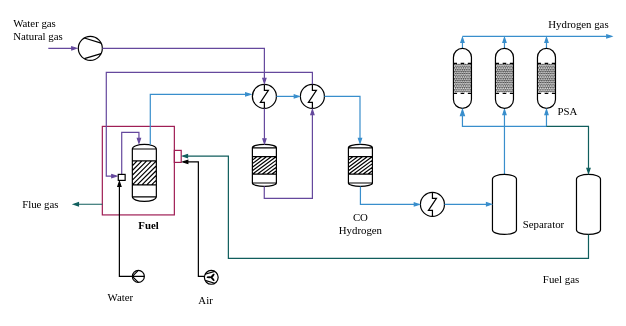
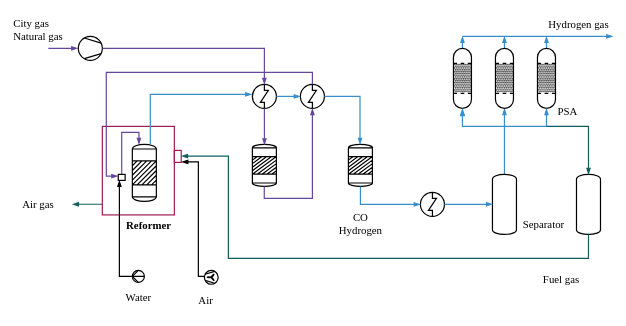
- <mxCell id="42" value="&lt;font face=&quot;IBM Plex sans&quot; style=&quot;font-size: 18px;&quot;&gt;Water gas&lt;/font&gt;&lt;div style=&quot;font-size: 18px;&quot;&gt;&lt;font face=&quot;IBM Plex sans&quot; style=&quot;font-size: 18px;&quot;&gt;Natural gas&lt;/font&gt;&lt;/div&gt;" style="text;html=1;align=left;verticalAlign=middle;resizable=0;points=[];autosize=1;strokeColor=none;fillColor=none;fontFamily=Helvetica;fontSize=18;fontColor=default;strokeWidth=2;" parent="1" vertex="1"><mxGeometry x="20" y="20" width="120" height="60" as="geometry" /></mxCell>
+ <mxCell id="42" value="&lt;font face=&quot;IBM Plex sans&quot; style=&quot;font-size: 18px;&quot;&gt;City gas&lt;/font&gt;&lt;div style=&quot;font-size: 18px;&quot;&gt;&lt;font face=&quot;IBM Plex sans&quot; style=&quot;font-size: 18px;&quot;&gt;Natural gas&lt;/font&gt;&lt;/div&gt;" style="text;html=1;align=left;verticalAlign=middle;resizable=0;points=[];autosize=1;strokeColor=none;fillColor=none;fontFamily=Helvetica;fontSize=18;fontColor=default;strokeWidth=2;" parent="1" vertex="1"><mxGeometry x="20" y="20" width="120" height="60" as="geometry" /></mxCell>
- <mxCell id="43" value="&lt;font face=&quot;IBM Plex sans&quot; style=&quot;font-size: 18px;&quot;&gt;Flue gas&lt;/font&gt;" style="text;html=1;align=left;verticalAlign=middle;resizable=0;points=[];autosize=1;strokeColor=none;fillColor=none;fontFamily=Helvetica;fontSize=18;fontColor=default;strokeWidth=2;" parent="1" vertex="1"><mxGeometry x="35" y="320" width="90" height="40" as="geometry" /></mxCell>
+ <mxCell id="43" value="&lt;font face=&quot;IBM Plex sans&quot; style=&quot;font-size: 18px;&quot;&gt;Air gas&lt;/font&gt;" style="text;html=1;align=left;verticalAlign=middle;resizable=0;points=[];autosize=1;strokeColor=none;fillColor=none;fontFamily=Helvetica;fontSize=18;fontColor=default;strokeWidth=2;" parent="1" vertex="1"><mxGeometry x="35" y="320" width="90" height="40" as="geometry" /></mxCell>
- <mxCell id="46" value="&lt;font style=&quot;font-size: 18px;&quot; face=&quot;IBM Plex sans&quot;&gt;Fuel&lt;/font&gt;" style="text;html=1;align=center;verticalAlign=middle;resizable=0;points=[];autosize=1;strokeColor=none;fillColor=none;fontFamily=Helvetica;fontSize=18;fontColor=default;strokeWidth=2;labelBackgroundColor=default;fontStyle=1" parent="1" vertex="1"><mxGeometry x="196.57" y="355" width="100" height="40" as="geometry" /></mxCell>
+ <mxCell id="46" value="&lt;font style=&quot;font-size: 18px;&quot; face=&quot;IBM Plex sans&quot;&gt;Reformer&lt;/font&gt;" style="text;html=1;align=center;verticalAlign=middle;resizable=0;points=[];autosize=1;strokeColor=none;fillColor=none;fontFamily=Helvetica;fontSize=18;fontColor=default;strokeWidth=2;labelBackgroundColor=default;fontStyle=1" parent="1" vertex="1"><mxGeometry x="196.57" y="355" width="100" height="40" as="geometry" /></mxCell>
- <mxCell id="44" value="&lt;font style=&quot;font-size: 18px;&quot; face=&quot;IBM Plex sans&quot;&gt;Water&lt;/font&gt;" style="text;html=1;align=center;verticalAlign=middle;resizable=0;points=[];autosize=1;strokeColor=none;fillColor=none;fontFamily=Helvetica;fontSize=18;fontColor=default;strokeWidth=2;labelBackgroundColor=default;" parent="1" vertex="1"><mxGeometry x="165" y="476" width="70" height="40" as="geometry" /></mxCell>
+ <mxCell id="44" value="&lt;font style=&quot;font-size: 18px;&quot; face=&quot;IBM Plex sans&quot;&gt;Water&lt;/font&gt;" style="text;html=1;align=center;verticalAlign=middle;resizable=0;points=[];autosize=1;strokeColor=none;fillColor=none;fontFamily=Helvetica;fontSize=18;fontColor=default;strokeWidth=2;labelBackgroundColor=default;" parent="1" vertex="1"><mxGeometry x="195" y="476" width="70" height="40" as="geometry" /></mxCell>
